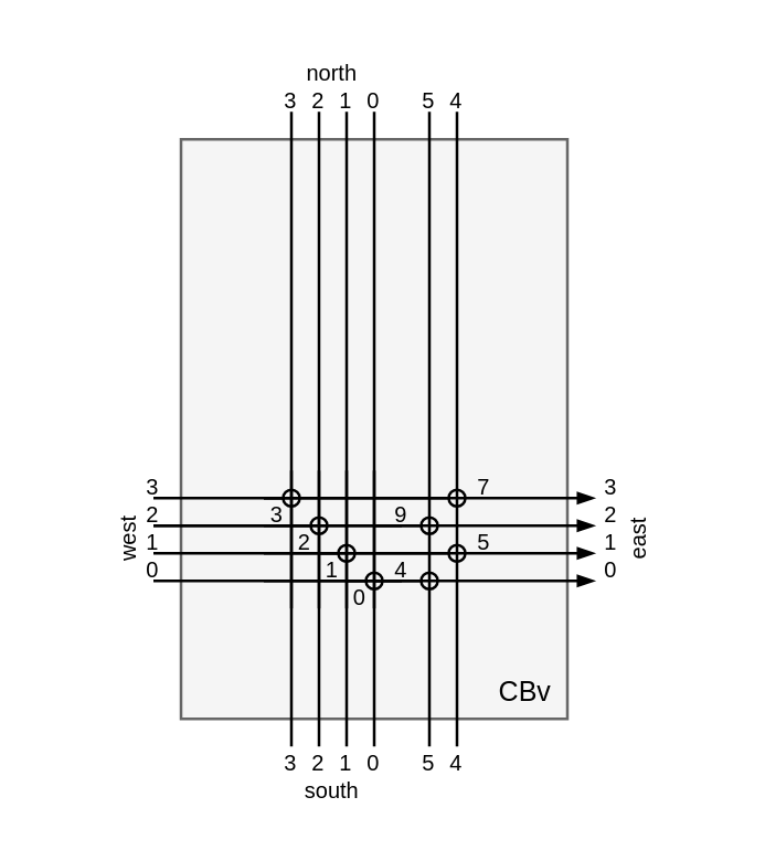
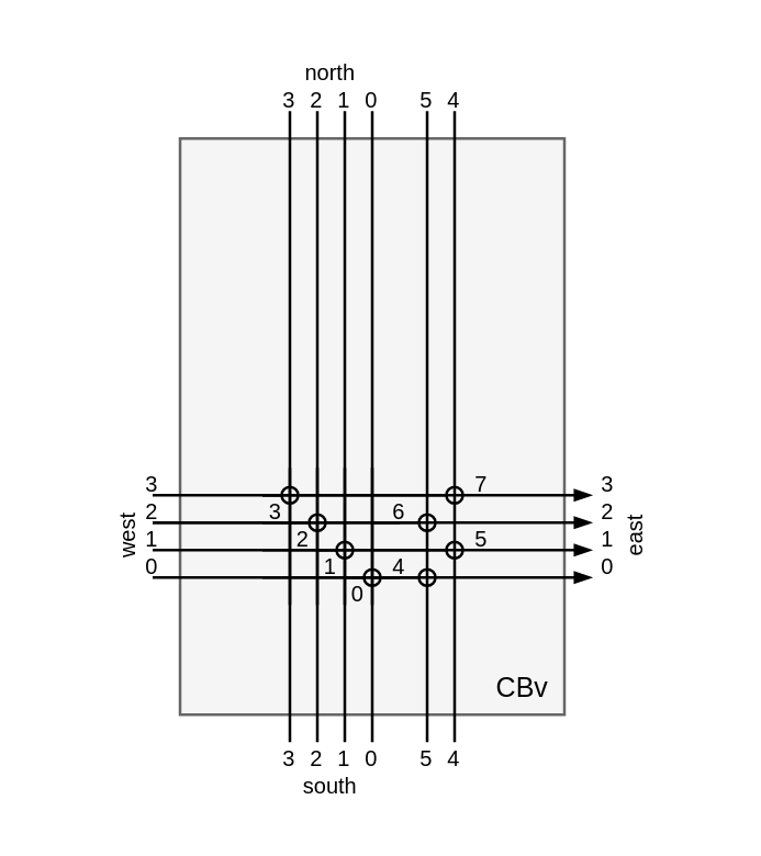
- <mxCell id="59" value="&lt;font style=&quot;font-size: 8px;&quot;&gt;9&lt;/font&gt;" style="text;html=1;strokeColor=none;fillColor=none;align=center;verticalAlign=middle;whiteSpace=wrap;rounded=0;" parent="1" vertex="1"><mxGeometry x="135" y="180" width="20" height="10" as="geometry" /></mxCell>
+ <mxCell id="59" value="&lt;font style=&quot;font-size: 8px;&quot;&gt;6&lt;/font&gt;" style="text;html=1;strokeColor=none;fillColor=none;align=center;verticalAlign=middle;whiteSpace=wrap;rounded=0;" parent="1" vertex="1"><mxGeometry x="135" y="180" width="20" height="10" as="geometry" /></mxCell>
